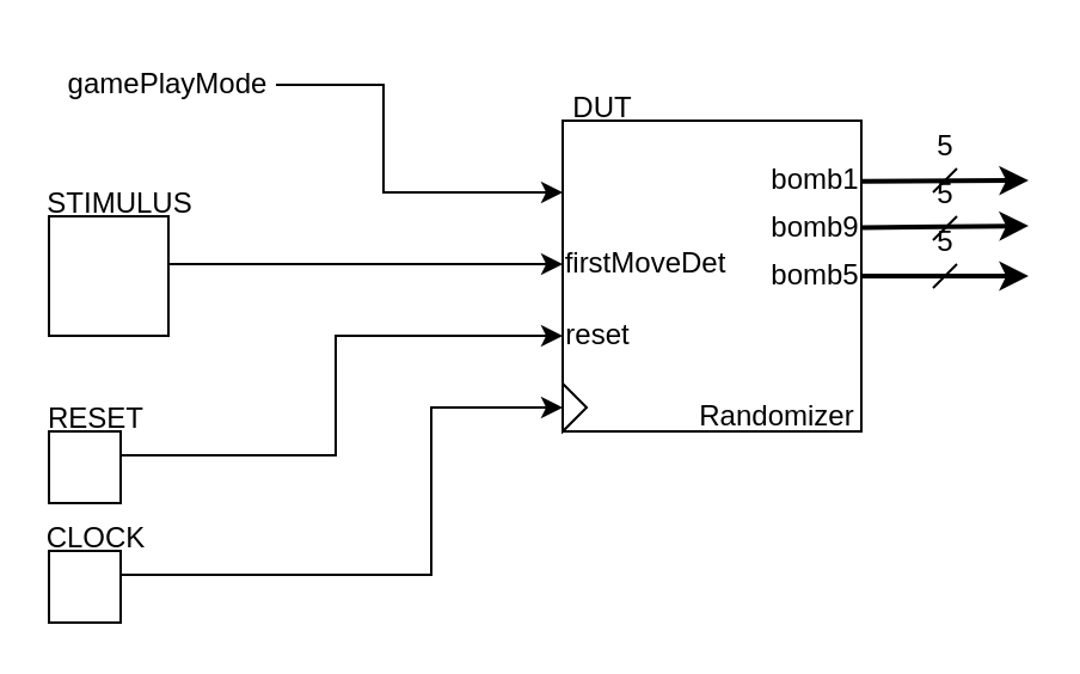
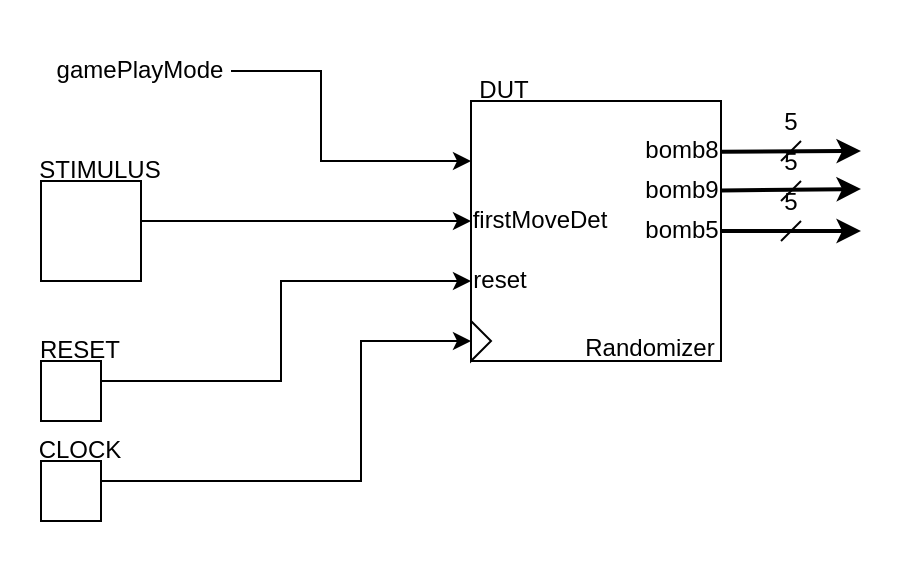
- <mxCell id="7" value="bomb1" style="text;html=1;strokeColor=none;fillColor=none;align=center;verticalAlign=middle;whiteSpace=wrap;rounded=0;" vertex="1" parent="2"><mxGeometry x="91" y="20" width="30" height="10" as="geometry" /></mxCell>
+ <mxCell id="7" value="bomb8" style="text;html=1;strokeColor=none;fillColor=none;align=center;verticalAlign=middle;whiteSpace=wrap;rounded=0;" vertex="1" parent="2"><mxGeometry x="91" y="20" width="30" height="10" as="geometry" /></mxCell>
